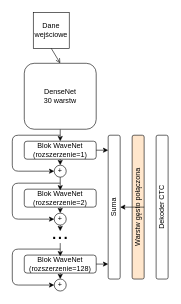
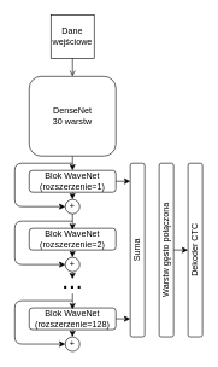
- <mxCell id="2" value="&lt;div&gt;Dane &lt;br&gt;&lt;/div&gt;&lt;div&gt;wejściowe&lt;br&gt;&lt;/div&gt;" style="whiteSpace=wrap;html=1;aspect=fixed;" parent="1" vertex="1"><mxGeometry x="55" y="20" width="60" height="60" as="geometry" /></mxCell>
+ <mxCell id="2" value="&lt;div&gt;Dane &lt;br&gt;&lt;/div&gt;&lt;div&gt;wejściowe&lt;br&gt;&lt;/div&gt;" style="whiteSpace=wrap;html=1;aspect=fixed;" parent="1" vertex="1"><mxGeometry x="70" y="20" width="60" height="60" as="geometry" /></mxCell>
- <mxCell id="26" value="" style="endArrow=classic;html=1;fontSize=12;exitX=1;exitY=0.5;exitDx=0;exitDy=0;" parent="1" source="21" target="23" edge="1"><mxGeometry width="50" height="50" relative="1" as="geometry"><mxPoint x="380" y="375" as="sourcePoint" /><mxPoint x="400" y="373.92" as="targetPoint" /></mxGeometry></mxCell>
+ <mxCell id="26" value="" style="endArrow=classic;html=1;fontSize=12;entryX=0;entryY=0.5;entryDx=0;entryDy=0;exitX=1;exitY=0.5;exitDx=0;exitDy=0;" parent="1" source="21" target="22" edge="1"><mxGeometry width="50" height="50" relative="1" as="geometry"><mxPoint x="380" y="375" as="sourcePoint" /><mxPoint x="400" y="373.92" as="targetPoint" /></mxGeometry></mxCell>
- <mxCell id="21" value="Warstw gęsto połączona" style="rounded=1;whiteSpace=wrap;html=1;fontSize=12;horizontal=0;fillColor=#ffe6cc;" parent="1" vertex="1"><mxGeometry x="220" y="225" width="20" height="240" as="geometry" /></mxCell>
+ <mxCell id="21" value="Warstw gęsto połączona" style="rounded=1;whiteSpace=wrap;html=1;fontSize=12;horizontal=0;" parent="1" vertex="1"><mxGeometry x="220" y="225" width="20" height="240" as="geometry" /></mxCell>
